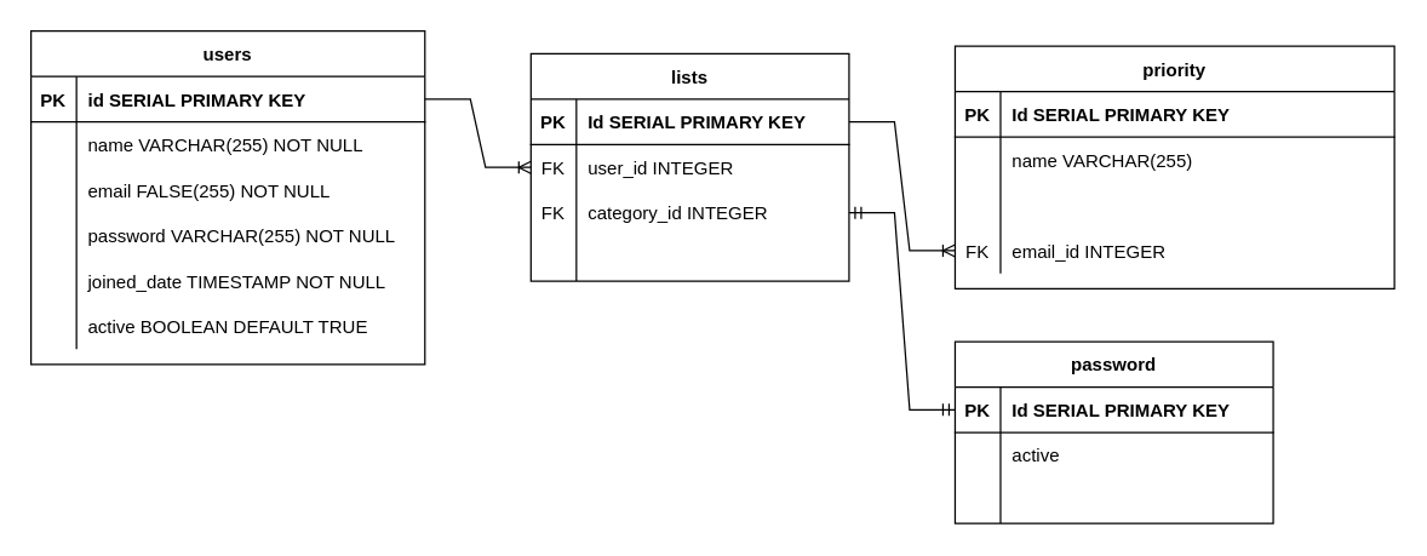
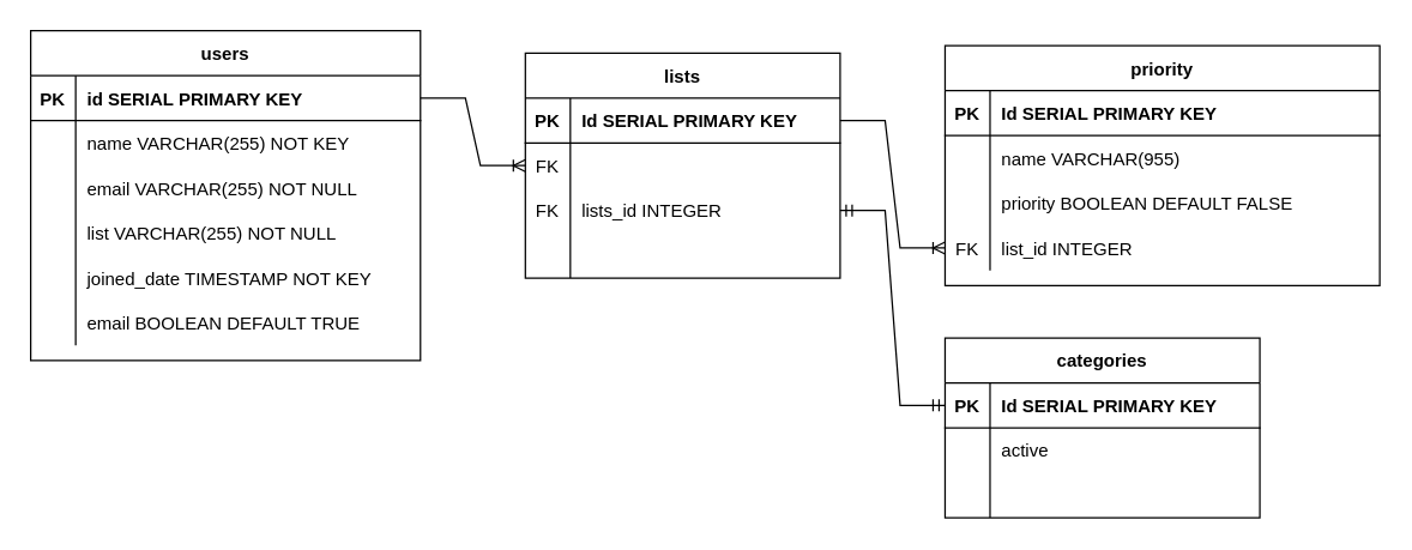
- <mxCell id="8" value="name VARCHAR(255) NOT NULL" style="shape=partialRectangle;connectable=0;fillColor=none;top=0;left=0;bottom=0;right=0;align=left;spacingLeft=6;overflow=hidden;" parent="6" vertex="1"><mxGeometry x="30" width="230" height="30" as="geometry"><mxRectangle width="230" height="30" as="alternateBounds" /></mxGeometry></mxCell>
+ <mxCell id="8" value="name VARCHAR(255) NOT KEY" style="shape=partialRectangle;connectable=0;fillColor=none;top=0;left=0;bottom=0;right=0;align=left;spacingLeft=6;overflow=hidden;" parent="6" vertex="1"><mxGeometry x="30" width="230" height="30" as="geometry"><mxRectangle width="230" height="30" as="alternateBounds" /></mxGeometry></mxCell>
- <mxCell id="50" value="name VARCHAR(255)" style="shape=partialRectangle;connectable=0;fillColor=none;top=0;left=0;bottom=0;right=0;align=left;spacingLeft=6;overflow=hidden;" parent="48" vertex="1"><mxGeometry x="30" width="260" height="30" as="geometry"><mxRectangle width="260" height="30" as="alternateBounds" /></mxGeometry></mxCell>
+ <mxCell id="50" value="name VARCHAR(955)" style="shape=partialRectangle;connectable=0;fillColor=none;top=0;left=0;bottom=0;right=0;align=left;spacingLeft=6;overflow=hidden;" parent="48" vertex="1"><mxGeometry x="30" width="260" height="30" as="geometry"><mxRectangle width="260" height="30" as="alternateBounds" /></mxGeometry></mxCell>
- <mxCell id="27" value="user_id INTEGER" style="shape=partialRectangle;connectable=0;fillColor=none;top=0;left=0;bottom=0;right=0;align=left;spacingLeft=6;overflow=hidden;" parent="25" vertex="1"><mxGeometry x="30" width="180" height="30" as="geometry"><mxRectangle width="180" height="30" as="alternateBounds" /></mxGeometry></mxCell>
- <mxCell id="11" value="email FALSE(255) NOT NULL" style="shape=partialRectangle;connectable=0;fillColor=none;top=0;left=0;bottom=0;right=0;align=left;spacingLeft=6;overflow=hidden;" parent="9" vertex="1"><mxGeometry x="30" width="230" height="30" as="geometry"><mxRectangle width="230" height="30" as="alternateBounds" /></mxGeometry></mxCell>
+ <mxCell id="11" value="email VARCHAR(255) NOT NULL" style="shape=partialRectangle;connectable=0;fillColor=none;top=0;left=0;bottom=0;right=0;align=left;spacingLeft=6;overflow=hidden;" parent="9" vertex="1"><mxGeometry x="30" width="230" height="30" as="geometry"><mxRectangle width="230" height="30" as="alternateBounds" /></mxGeometry></mxCell>
+ <mxCell id="53" value="priority BOOLEAN DEFAULT FALSE" style="shape=partialRectangle;connectable=0;fillColor=none;top=0;left=0;bottom=0;right=0;align=left;spacingLeft=6;overflow=hidden;" parent="51" vertex="1"><mxGeometry x="30" width="260" height="30" as="geometry"><mxRectangle width="260" height="30" as="alternateBounds" /></mxGeometry></mxCell>
- <mxCell id="30" value="category_id INTEGER" style="shape=partialRectangle;connectable=0;fillColor=none;top=0;left=0;bottom=0;right=0;align=left;spacingLeft=6;overflow=hidden;" parent="28" vertex="1"><mxGeometry x="30" width="180" height="30" as="geometry"><mxRectangle width="180" height="30" as="alternateBounds" /></mxGeometry></mxCell>
+ <mxCell id="30" value="lists_id INTEGER" style="shape=partialRectangle;connectable=0;fillColor=none;top=0;left=0;bottom=0;right=0;align=left;spacingLeft=6;overflow=hidden;" parent="28" vertex="1"><mxGeometry x="30" width="180" height="30" as="geometry"><mxRectangle width="180" height="30" as="alternateBounds" /></mxGeometry></mxCell>
- <mxCell id="14" value="password VARCHAR(255) NOT NULL" style="shape=partialRectangle;connectable=0;fillColor=none;top=0;left=0;bottom=0;right=0;align=left;spacingLeft=6;overflow=hidden;" parent="12" vertex="1"><mxGeometry x="30" width="230" height="30" as="geometry"><mxRectangle width="230" height="30" as="alternateBounds" /></mxGeometry></mxCell>
+ <mxCell id="14" value="list VARCHAR(255) NOT NULL" style="shape=partialRectangle;connectable=0;fillColor=none;top=0;left=0;bottom=0;right=0;align=left;spacingLeft=6;overflow=hidden;" parent="12" vertex="1"><mxGeometry x="30" width="230" height="30" as="geometry"><mxRectangle width="230" height="30" as="alternateBounds" /></mxGeometry></mxCell>
- <mxCell id="56" value="email_id INTEGER" style="shape=partialRectangle;connectable=0;fillColor=none;top=0;left=0;bottom=0;right=0;align=left;spacingLeft=6;overflow=hidden;" parent="54" vertex="1"><mxGeometry x="30" width="260" height="30" as="geometry"><mxRectangle width="260" height="30" as="alternateBounds" /></mxGeometry></mxCell>
+ <mxCell id="56" value="list_id INTEGER" style="shape=partialRectangle;connectable=0;fillColor=none;top=0;left=0;bottom=0;right=0;align=left;spacingLeft=6;overflow=hidden;" parent="54" vertex="1"><mxGeometry x="30" width="260" height="30" as="geometry"><mxRectangle width="260" height="30" as="alternateBounds" /></mxGeometry></mxCell>
- <mxCell id="17" value="joined_date TIMESTAMP NOT NULL" style="shape=partialRectangle;connectable=0;fillColor=none;top=0;left=0;bottom=0;right=0;align=left;spacingLeft=6;overflow=hidden;" parent="15" vertex="1"><mxGeometry x="30" width="230" height="30" as="geometry"><mxRectangle width="230" height="30" as="alternateBounds" /></mxGeometry></mxCell>
+ <mxCell id="17" value="joined_date TIMESTAMP NOT KEY" style="shape=partialRectangle;connectable=0;fillColor=none;top=0;left=0;bottom=0;right=0;align=left;spacingLeft=6;overflow=hidden;" parent="15" vertex="1"><mxGeometry x="30" width="230" height="30" as="geometry"><mxRectangle width="230" height="30" as="alternateBounds" /></mxGeometry></mxCell>
- <mxCell id="20" value="active BOOLEAN DEFAULT TRUE" style="shape=partialRectangle;connectable=0;fillColor=none;top=0;left=0;bottom=0;right=0;align=left;spacingLeft=6;overflow=hidden;" parent="18" vertex="1"><mxGeometry x="30" width="230" height="30" as="geometry"><mxRectangle width="230" height="30" as="alternateBounds" /></mxGeometry></mxCell>
+ <mxCell id="20" value="email BOOLEAN DEFAULT TRUE" style="shape=partialRectangle;connectable=0;fillColor=none;top=0;left=0;bottom=0;right=0;align=left;spacingLeft=6;overflow=hidden;" parent="18" vertex="1"><mxGeometry x="30" width="230" height="30" as="geometry"><mxRectangle width="230" height="30" as="alternateBounds" /></mxGeometry></mxCell>
- <mxCell id="34" value="password" style="shape=table;startSize=30;container=1;collapsible=1;childLayout=tableLayout;fixedRows=1;rowLines=0;fontStyle=1;align=center;resizeLast=1;" parent="1" vertex="1"><mxGeometry x="630" y="225" width="210" height="120" as="geometry" /></mxCell>
+ <mxCell id="34" value="categories" style="shape=table;startSize=30;container=1;collapsible=1;childLayout=tableLayout;fixedRows=1;rowLines=0;fontStyle=1;align=center;resizeLast=1;" parent="1" vertex="1"><mxGeometry x="630" y="225" width="210" height="120" as="geometry" /></mxCell>
